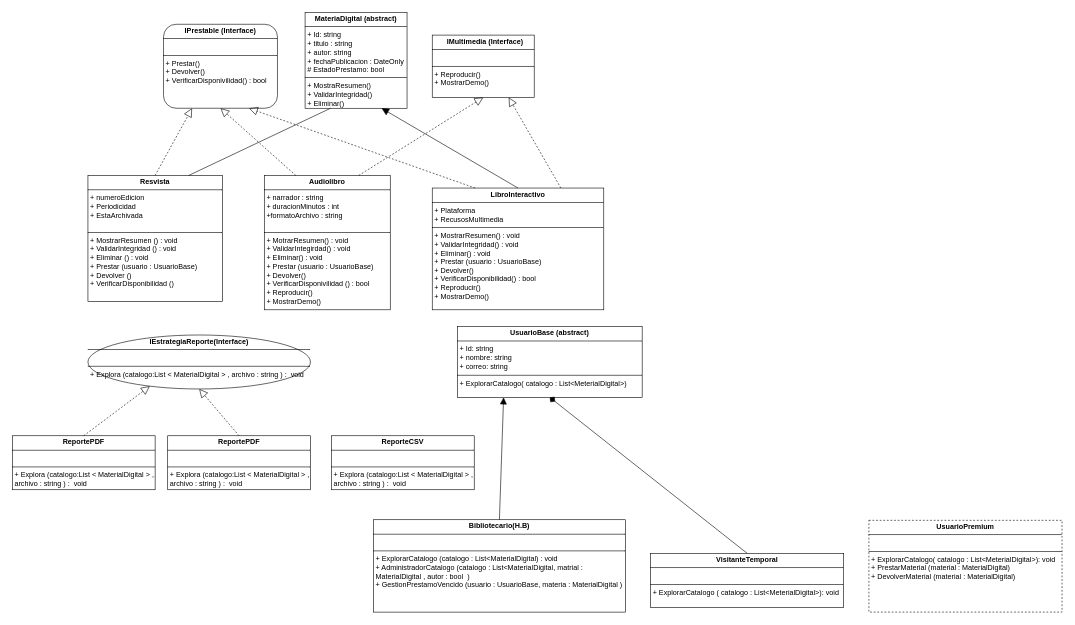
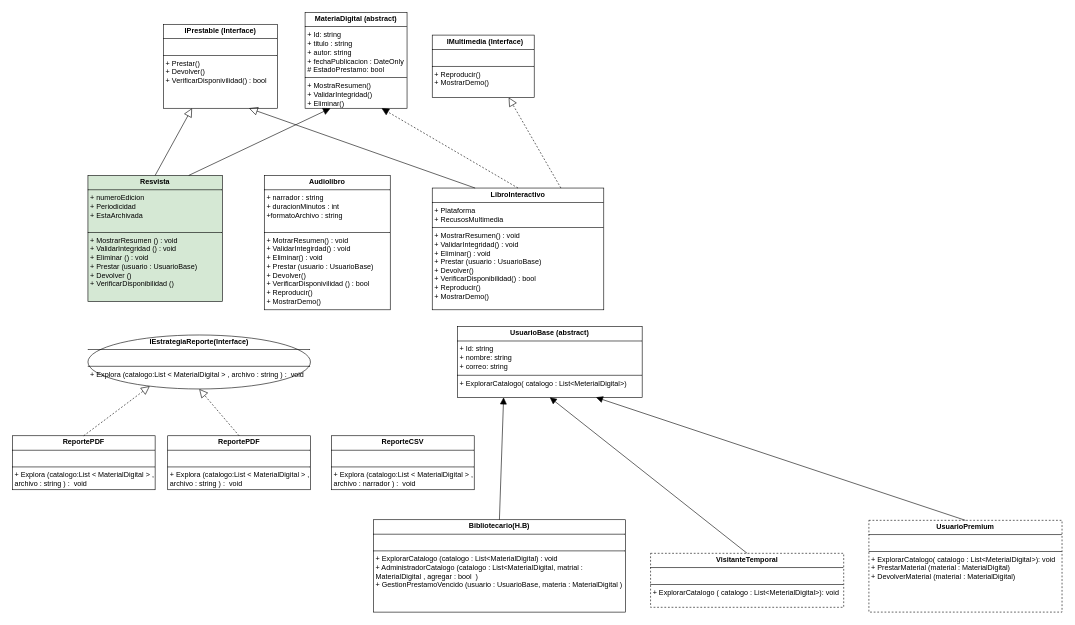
- <mxCell id="2" value="&lt;p style=&quot;margin:0px;margin-top:4px;text-align:center;&quot;&gt;&lt;b&gt;&lt;font style=&quot;vertical-align: inherit;&quot;&gt;&lt;font style=&quot;vertical-align: inherit;&quot;&gt;&lt;font style=&quot;vertical-align: inherit;&quot;&gt;&lt;font style=&quot;vertical-align: inherit;&quot;&gt;&lt;font style=&quot;vertical-align: inherit;&quot;&gt;&lt;font style=&quot;vertical-align: inherit;&quot;&gt;IPrestable (Interface)&lt;/font&gt;&lt;/font&gt;&lt;/font&gt;&lt;/font&gt;&lt;/font&gt;&lt;/font&gt;&lt;/b&gt;&lt;/p&gt;&lt;hr size=&quot;1&quot; style=&quot;border-style:solid;&quot;&gt;&lt;p style=&quot;margin:0px;margin-left:4px;&quot;&gt;&lt;span style=&quot;background-color: transparent;&quot;&gt;&lt;font style=&quot;vertical-align: inherit;&quot;&gt;&lt;font style=&quot;vertical-align: inherit;&quot;&gt;&lt;br&gt;&lt;/font&gt;&lt;/font&gt;&lt;/span&gt;&lt;/p&gt;&lt;hr size=&quot;1&quot; style=&quot;border-style:solid;&quot;&gt;&lt;p style=&quot;margin:0px;margin-left:4px;&quot;&gt;&lt;font style=&quot;vertical-align: inherit;&quot;&gt;&lt;font style=&quot;vertical-align: inherit;&quot;&gt;&lt;font style=&quot;vertical-align: inherit;&quot;&gt;&lt;font style=&quot;vertical-align: inherit;&quot;&gt;+ Prestar()&lt;/font&gt;&lt;/font&gt;&lt;/font&gt;&lt;/font&gt;&lt;/p&gt;&lt;p style=&quot;margin:0px;margin-left:4px;&quot;&gt;&lt;font style=&quot;vertical-align: inherit;&quot;&gt;&lt;font style=&quot;vertical-align: inherit;&quot;&gt;&lt;font style=&quot;vertical-align: inherit;&quot;&gt;&lt;font style=&quot;vertical-align: inherit;&quot;&gt;&lt;font style=&quot;vertical-align: inherit;&quot;&gt;&lt;font style=&quot;vertical-align: inherit;&quot;&gt;+ Devolver()&lt;/font&gt;&lt;/font&gt;&lt;/font&gt;&lt;/font&gt;&lt;/font&gt;&lt;/font&gt;&lt;/p&gt;&lt;p style=&quot;margin:0px;margin-left:4px;&quot;&gt;&lt;font style=&quot;vertical-align: inherit;&quot;&gt;&lt;font style=&quot;vertical-align: inherit;&quot;&gt;&lt;font style=&quot;vertical-align: inherit;&quot;&gt;&lt;font style=&quot;vertical-align: inherit;&quot;&gt;&lt;font style=&quot;vertical-align: inherit;&quot;&gt;&lt;font style=&quot;vertical-align: inherit;&quot;&gt;&lt;font style=&quot;vertical-align: inherit;&quot;&gt;&lt;font style=&quot;vertical-align: inherit;&quot;&gt;+ VerificarDisponivilidad() : bool&lt;/font&gt;&lt;/font&gt;&lt;/font&gt;&lt;/font&gt;&lt;/font&gt;&lt;/font&gt;&lt;/font&gt;&lt;/font&gt;&lt;/p&gt;" style="verticalAlign=top;align=left;overflow=fill;html=1;whiteSpace=wrap;rounded=1;" vertex="1" parent="1"><mxGeometry x="272" y="40" width="190" height="140" as="geometry" /></mxCell>
+ <mxCell id="2" value="&lt;p style=&quot;margin:0px;margin-top:4px;text-align:center;&quot;&gt;&lt;b&gt;&lt;font style=&quot;vertical-align: inherit;&quot;&gt;&lt;font style=&quot;vertical-align: inherit;&quot;&gt;&lt;font style=&quot;vertical-align: inherit;&quot;&gt;&lt;font style=&quot;vertical-align: inherit;&quot;&gt;&lt;font style=&quot;vertical-align: inherit;&quot;&gt;&lt;font style=&quot;vertical-align: inherit;&quot;&gt;IPrestable (Interface)&lt;/font&gt;&lt;/font&gt;&lt;/font&gt;&lt;/font&gt;&lt;/font&gt;&lt;/font&gt;&lt;/b&gt;&lt;/p&gt;&lt;hr size=&quot;1&quot; style=&quot;border-style:solid;&quot;&gt;&lt;p style=&quot;margin:0px;margin-left:4px;&quot;&gt;&lt;span style=&quot;background-color: transparent;&quot;&gt;&lt;font style=&quot;vertical-align: inherit;&quot;&gt;&lt;font style=&quot;vertical-align: inherit;&quot;&gt;&lt;br&gt;&lt;/font&gt;&lt;/font&gt;&lt;/span&gt;&lt;/p&gt;&lt;hr size=&quot;1&quot; style=&quot;border-style:solid;&quot;&gt;&lt;p style=&quot;margin:0px;margin-left:4px;&quot;&gt;&lt;font style=&quot;vertical-align: inherit;&quot;&gt;&lt;font style=&quot;vertical-align: inherit;&quot;&gt;&lt;font style=&quot;vertical-align: inherit;&quot;&gt;&lt;font style=&quot;vertical-align: inherit;&quot;&gt;+ Prestar()&lt;/font&gt;&lt;/font&gt;&lt;/font&gt;&lt;/font&gt;&lt;/p&gt;&lt;p style=&quot;margin:0px;margin-left:4px;&quot;&gt;&lt;font style=&quot;vertical-align: inherit;&quot;&gt;&lt;font style=&quot;vertical-align: inherit;&quot;&gt;&lt;font style=&quot;vertical-align: inherit;&quot;&gt;&lt;font style=&quot;vertical-align: inherit;&quot;&gt;&lt;font style=&quot;vertical-align: inherit;&quot;&gt;&lt;font style=&quot;vertical-align: inherit;&quot;&gt;+ Devolver()&lt;/font&gt;&lt;/font&gt;&lt;/font&gt;&lt;/font&gt;&lt;/font&gt;&lt;/font&gt;&lt;/p&gt;&lt;p style=&quot;margin:0px;margin-left:4px;&quot;&gt;&lt;font style=&quot;vertical-align: inherit;&quot;&gt;&lt;font style=&quot;vertical-align: inherit;&quot;&gt;&lt;font style=&quot;vertical-align: inherit;&quot;&gt;&lt;font style=&quot;vertical-align: inherit;&quot;&gt;&lt;font style=&quot;vertical-align: inherit;&quot;&gt;&lt;font style=&quot;vertical-align: inherit;&quot;&gt;&lt;font style=&quot;vertical-align: inherit;&quot;&gt;&lt;font style=&quot;vertical-align: inherit;&quot;&gt;+ VerificarDisponivilidad() : bool&lt;/font&gt;&lt;/font&gt;&lt;/font&gt;&lt;/font&gt;&lt;/font&gt;&lt;/font&gt;&lt;/font&gt;&lt;/font&gt;&lt;/p&gt;" style="verticalAlign=top;align=left;overflow=fill;html=1;whiteSpace=wrap;" vertex="1" parent="1"><mxGeometry x="272" y="40" width="190" height="140" as="geometry" /></mxCell>
- <mxCell id="24" value="" style="endArrow=none;html=1;rounded=0;exitX=0.75;exitY=0;exitDx=0;exitDy=0;entryX=0.25;entryY=1;entryDx=0;entryDy=0;endFill=1;strokeWidth=1;endSize=10;" edge="1" parent="1" source="15" target="5"><mxGeometry width="50" height="50" relative="1" as="geometry"><mxPoint x="524" y="268" as="sourcePoint" /><mxPoint x="600" y="124" as="targetPoint" /></mxGeometry></mxCell>
+ <mxCell id="24" value="" style="endArrow=block;html=1;rounded=0;exitX=0.75;exitY=0;exitDx=0;exitDy=0;entryX=0.25;entryY=1;entryDx=0;entryDy=0;endFill=1;strokeWidth=1;endSize=10;" edge="1" parent="1" source="15" target="5"><mxGeometry width="50" height="50" relative="1" as="geometry"><mxPoint x="524" y="268" as="sourcePoint" /><mxPoint x="600" y="124" as="targetPoint" /></mxGeometry></mxCell>
- <mxCell id="17" value="" style="endArrow=block;dashed=1;endFill=0;endSize=12;html=1;rounded=0;entryX=0.5;entryY=1;entryDx=0;entryDy=0;exitX=0.75;exitY=0;exitDx=0;exitDy=0;" edge="1" parent="1" source="8" target="4"><mxGeometry width="160" relative="1" as="geometry"><mxPoint x="790" y="124" as="sourcePoint" /><mxPoint x="950" y="124" as="targetPoint" /></mxGeometry></mxCell>
- <mxCell id="18" value="" style="endArrow=block;dashed=1;endFill=0;endSize=12;html=1;rounded=0;entryX=0.5;entryY=1;entryDx=0;entryDy=0;exitX=0.25;exitY=0;exitDx=0;exitDy=0;" edge="1" parent="1" source="8" target="2"><mxGeometry width="160" relative="1" as="geometry"><mxPoint x="790" y="124" as="sourcePoint" /><mxPoint x="950" y="124" as="targetPoint" /></mxGeometry></mxCell>
- <mxCell id="23" value="" style="endArrow=block;dashed=1;endFill=0;endSize=12;html=1;rounded=0;entryX=0.25;entryY=1;entryDx=0;entryDy=0;exitX=0.5;exitY=0;exitDx=0;exitDy=0;" edge="1" parent="1" source="15" target="2"><mxGeometry width="160" relative="1" as="geometry"><mxPoint x="565" y="254" as="sourcePoint" /><mxPoint x="244" y="110" as="targetPoint" /></mxGeometry></mxCell>
+ <mxCell id="23" value="" style="endArrow=block;dashed=0;endFill=0;endSize=12;html=1;rounded=0;entryX=0.25;entryY=1;entryDx=0;entryDy=0;exitX=0.5;exitY=0;exitDx=0;exitDy=0;" edge="1" parent="1" source="15" target="2"><mxGeometry width="160" relative="1" as="geometry"><mxPoint x="565" y="254" as="sourcePoint" /><mxPoint x="244" y="110" as="targetPoint" /></mxGeometry></mxCell>
- <mxCell id="21" value="" style="endArrow=block;dashed=1;endFill=0;endSize=12;html=1;rounded=0;entryX=0.75;entryY=1;entryDx=0;entryDy=0;exitX=0.25;exitY=0;exitDx=0;exitDy=0;" edge="1" parent="1" source="14" target="2"><mxGeometry width="160" relative="1" as="geometry"><mxPoint x="832" y="222" as="sourcePoint" /><mxPoint x="832" y="138" as="targetPoint" /></mxGeometry></mxCell>
+ <mxCell id="21" value="" style="endArrow=block;dashed=0;endFill=0;endSize=12;html=1;rounded=0;entryX=0.75;entryY=1;entryDx=0;entryDy=0;exitX=0.25;exitY=0;exitDx=0;exitDy=0;" edge="1" parent="1" source="14" target="2"><mxGeometry width="160" relative="1" as="geometry"><mxPoint x="832" y="222" as="sourcePoint" /><mxPoint x="832" y="138" as="targetPoint" /></mxGeometry></mxCell>
- <mxCell id="22" value="" style="endArrow=block;html=1;rounded=0;exitX=0.5;exitY=0;exitDx=0;exitDy=0;entryX=0.75;entryY=1;entryDx=0;entryDy=0;endFill=1;strokeWidth=1;endSize=10;" edge="1" parent="1" source="14" target="5"><mxGeometry width="50" height="50" relative="1" as="geometry"><mxPoint x="664" y="254" as="sourcePoint" /><mxPoint x="740" y="110" as="targetPoint" /></mxGeometry></mxCell>
+ <mxCell id="22" value="" style="endArrow=block;html=1;rounded=0;exitX=0.5;exitY=0;exitDx=0;exitDy=0;entryX=0.75;entryY=1;entryDx=0;entryDy=0;endFill=1;strokeWidth=1;endSize=10;dashed=1;" edge="1" parent="1" source="14" target="5"><mxGeometry width="50" height="50" relative="1" as="geometry"><mxPoint x="664" y="254" as="sourcePoint" /><mxPoint x="740" y="110" as="targetPoint" /></mxGeometry></mxCell>
- <mxCell id="15" value="&lt;p style=&quot;margin:0px;margin-top:4px;text-align:center;&quot;&gt;&lt;b&gt;Resvista&lt;/b&gt;&lt;/p&gt;&lt;hr size=&quot;1&quot; style=&quot;border-style:solid;&quot;&gt;&lt;p style=&quot;margin:0px;margin-left:4px;&quot;&gt;+ numeroEdicion&lt;/p&gt;&lt;p style=&quot;margin:0px;margin-left:4px;&quot;&gt;+ Periodicidad&lt;/p&gt;&lt;p style=&quot;margin:0px;margin-left:4px;&quot;&gt;+ EstaArchivada&lt;/p&gt;&lt;p style=&quot;margin:0px;margin-left:4px;&quot;&gt;&lt;br&gt;&lt;/p&gt;&lt;hr size=&quot;1&quot; style=&quot;border-style:solid;&quot;&gt;&lt;p style=&quot;margin:0px;margin-left:4px;&quot;&gt;+ MostrarResumen () : void&lt;/p&gt;&lt;p style=&quot;margin:0px;margin-left:4px;&quot;&gt;+ ValidarIntegridad () : void&lt;/p&gt;&lt;p style=&quot;margin:0px;margin-left:4px;&quot;&gt;+ Eliminar () : void&amp;nbsp;&lt;/p&gt;&lt;p style=&quot;margin:0px;margin-left:4px;&quot;&gt;+ Prestar (usuario : UsuarioBase)&lt;/p&gt;&lt;p style=&quot;margin:0px;margin-left:4px;&quot;&gt;+ Devolver ()&lt;/p&gt;&lt;p style=&quot;margin:0px;margin-left:4px;&quot;&gt;+ VerificarDisponibilidad ()&lt;/p&gt;" style="verticalAlign=top;align=left;overflow=fill;html=1;whiteSpace=wrap;" vertex="1" parent="1"><mxGeometry x="146" y="292" width="224" height="210" as="geometry" /></mxCell>
+ <mxCell id="15" value="&lt;p style=&quot;margin:0px;margin-top:4px;text-align:center;&quot;&gt;&lt;b&gt;Resvista&lt;/b&gt;&lt;/p&gt;&lt;hr size=&quot;1&quot; style=&quot;border-style:solid;&quot;&gt;&lt;p style=&quot;margin:0px;margin-left:4px;&quot;&gt;+ numeroEdicion&lt;/p&gt;&lt;p style=&quot;margin:0px;margin-left:4px;&quot;&gt;+ Periodicidad&lt;/p&gt;&lt;p style=&quot;margin:0px;margin-left:4px;&quot;&gt;+ EstaArchivada&lt;/p&gt;&lt;p style=&quot;margin:0px;margin-left:4px;&quot;&gt;&lt;br&gt;&lt;/p&gt;&lt;hr size=&quot;1&quot; style=&quot;border-style:solid;&quot;&gt;&lt;p style=&quot;margin:0px;margin-left:4px;&quot;&gt;+ MostrarResumen () : void&lt;/p&gt;&lt;p style=&quot;margin:0px;margin-left:4px;&quot;&gt;+ ValidarIntegridad () : void&lt;/p&gt;&lt;p style=&quot;margin:0px;margin-left:4px;&quot;&gt;+ Eliminar () : void&amp;nbsp;&lt;/p&gt;&lt;p style=&quot;margin:0px;margin-left:4px;&quot;&gt;+ Prestar (usuario : UsuarioBase)&lt;/p&gt;&lt;p style=&quot;margin:0px;margin-left:4px;&quot;&gt;+ Devolver ()&lt;/p&gt;&lt;p style=&quot;margin:0px;margin-left:4px;&quot;&gt;+ VerificarDisponibilidad ()&lt;/p&gt;" style="verticalAlign=top;align=left;overflow=fill;html=1;whiteSpace=wrap;fillColor=#d5e8d4;" vertex="1" parent="1"><mxGeometry x="146" y="292" width="224" height="210" as="geometry" /></mxCell>
- <mxCell id="16" value="" style="html=1;verticalAlign=bottom;endArrow=diamond;curved=0;rounded=0;exitX=0.5;exitY=0;exitDx=0;exitDy=0;entryX=0.5;entryY=1;entryDx=0;entryDy=0;endFill=1;strokeWidth=1;endSize=9;" edge="1" parent="1" source="7" target="3"><mxGeometry width="80" relative="1" as="geometry"><mxPoint x="3396" y="663" as="sourcePoint" /><mxPoint x="3212" y="516" as="targetPoint" /></mxGeometry></mxCell>
+ <mxCell id="16" value="" style="html=1;verticalAlign=bottom;endArrow=block;curved=0;rounded=0;exitX=0.5;exitY=0;exitDx=0;exitDy=0;entryX=0.5;entryY=1;entryDx=0;entryDy=0;endFill=1;strokeWidth=1;endSize=9;" edge="1" parent="1" source="7" target="3"><mxGeometry width="80" relative="1" as="geometry"><mxPoint x="3396" y="663" as="sourcePoint" /><mxPoint x="3212" y="516" as="targetPoint" /></mxGeometry></mxCell>
- <mxCell id="13" value="&lt;p style=&quot;margin:0px;margin-top:4px;text-align:center;&quot;&gt;&lt;b&gt;ReporteCSV&lt;/b&gt;&lt;/p&gt;&lt;hr size=&quot;1&quot; style=&quot;border-style:solid;&quot;&gt;&lt;p style=&quot;margin:0px;margin-left:4px;&quot;&gt;&lt;br&gt;&lt;/p&gt;&lt;hr size=&quot;1&quot; style=&quot;border-style:solid;&quot;&gt;&lt;p style=&quot;margin:0px;margin-left:4px;&quot;&gt;+ Explora (catalogo:List &amp;lt; MaterialDigital &amp;gt; , archivo : string ) :&amp;nbsp; void&lt;/p&gt;" style="verticalAlign=top;align=left;overflow=fill;html=1;whiteSpace=wrap;" vertex="1" parent="1"><mxGeometry x="552" y="726" width="238" height="90" as="geometry" /></mxCell>
+ <mxCell id="13" value="&lt;p style=&quot;margin:0px;margin-top:4px;text-align:center;&quot;&gt;&lt;b&gt;ReporteCSV&lt;/b&gt;&lt;/p&gt;&lt;hr size=&quot;1&quot; style=&quot;border-style:solid;&quot;&gt;&lt;p style=&quot;margin:0px;margin-left:4px;&quot;&gt;&lt;br&gt;&lt;/p&gt;&lt;hr size=&quot;1&quot; style=&quot;border-style:solid;&quot;&gt;&lt;p style=&quot;margin:0px;margin-left:4px;&quot;&gt;+ Explora (catalogo:List &amp;lt; MaterialDigital &amp;gt; , archivo : narrador ) :&amp;nbsp; void&lt;/p&gt;" style="verticalAlign=top;align=left;overflow=fill;html=1;whiteSpace=wrap;" vertex="1" parent="1"><mxGeometry x="552" y="726" width="238" height="90" as="geometry" /></mxCell>
+ <mxCell id="25" value="" style="html=1;verticalAlign=bottom;endArrow=block;curved=0;rounded=0;exitX=0.5;exitY=0;exitDx=0;exitDy=0;entryX=0.75;entryY=1;entryDx=0;entryDy=0;endFill=1;strokeWidth=1;endSize=9;" edge="1" parent="1" source="6" target="3"><mxGeometry width="80" relative="1" as="geometry"><mxPoint x="1988" y="288" as="sourcePoint" /><mxPoint x="1910" y="26" as="targetPoint" /></mxGeometry></mxCell>
- <mxCell id="9" value="&lt;p style=&quot;margin:0px;margin-top:4px;text-align:center;&quot;&gt;&lt;b&gt;Bibliotecario(H.B)&lt;/b&gt;&lt;/p&gt;&lt;hr size=&quot;1&quot; style=&quot;border-style:solid;&quot;&gt;&lt;p style=&quot;margin:0px;margin-left:4px;&quot;&gt;&lt;br&gt;&lt;/p&gt;&lt;hr size=&quot;1&quot; style=&quot;border-style:solid;&quot;&gt;&lt;p style=&quot;margin:0px;margin-left:4px;&quot;&gt;+ ExplorarCatalogo (catalogo : List&amp;lt;MaterialDigital) : void&lt;/p&gt;&lt;p style=&quot;margin:0px;margin-left:4px;&quot;&gt;+ AdministradorCatalogo (catalogo :&amp;nbsp;&lt;span style=&quot;background-color: transparent; color: light-dark(rgb(0, 0, 0), rgb(255, 255, 255));&quot;&gt;List&amp;lt;MaterialDigital, matrial : MaterialDigital , autor : bool&amp;nbsp;&lt;/span&gt;&lt;span style=&quot;background-color: transparent; color: light-dark(rgb(0, 0, 0), rgb(255, 255, 255));&quot;&gt;&amp;nbsp;)&lt;/span&gt;&lt;/p&gt;&lt;p style=&quot;margin:0px;margin-left:4px;&quot;&gt;&lt;span style=&quot;background-color: transparent; color: light-dark(rgb(0, 0, 0), rgb(255, 255, 255));&quot;&gt;+ GestionPrestamoVencido (usuario : UsuarioBase, materia : MaterialDigital )&lt;/span&gt;&lt;/p&gt;" style="verticalAlign=top;align=left;overflow=fill;html=1;whiteSpace=wrap;" vertex="1" parent="1"><mxGeometry x="622" y="866" width="420" height="154" as="geometry" /></mxCell>
+ <mxCell id="9" value="&lt;p style=&quot;margin:0px;margin-top:4px;text-align:center;&quot;&gt;&lt;b&gt;Bibliotecario(H.B)&lt;/b&gt;&lt;/p&gt;&lt;hr size=&quot;1&quot; style=&quot;border-style:solid;&quot;&gt;&lt;p style=&quot;margin:0px;margin-left:4px;&quot;&gt;&lt;br&gt;&lt;/p&gt;&lt;hr size=&quot;1&quot; style=&quot;border-style:solid;&quot;&gt;&lt;p style=&quot;margin:0px;margin-left:4px;&quot;&gt;+ ExplorarCatalogo (catalogo : List&amp;lt;MaterialDigital) : void&lt;/p&gt;&lt;p style=&quot;margin:0px;margin-left:4px;&quot;&gt;+ AdministradorCatalogo (catalogo :&amp;nbsp;&lt;span style=&quot;background-color: transparent; color: light-dark(rgb(0, 0, 0), rgb(255, 255, 255));&quot;&gt;List&amp;lt;MaterialDigital, matrial : MaterialDigital , agregar : bool&amp;nbsp;&lt;/span&gt;&lt;span style=&quot;background-color: transparent; color: light-dark(rgb(0, 0, 0), rgb(255, 255, 255));&quot;&gt;&amp;nbsp;)&lt;/span&gt;&lt;/p&gt;&lt;p style=&quot;margin:0px;margin-left:4px;&quot;&gt;&lt;span style=&quot;background-color: transparent; color: light-dark(rgb(0, 0, 0), rgb(255, 255, 255));&quot;&gt;+ GestionPrestamoVencido (usuario : UsuarioBase, materia : MaterialDigital )&lt;/span&gt;&lt;/p&gt;" style="verticalAlign=top;align=left;overflow=fill;html=1;whiteSpace=wrap;" vertex="1" parent="1"><mxGeometry x="622" y="866" width="420" height="154" as="geometry" /></mxCell>
- <mxCell id="7" value="&lt;p style=&quot;margin:0px;margin-top:4px;text-align:center;&quot;&gt;&lt;b&gt;VisitanteTemporal&lt;/b&gt;&lt;/p&gt;&lt;hr size=&quot;1&quot; style=&quot;border-style:solid;&quot;&gt;&lt;p style=&quot;margin:0px;margin-left:4px;&quot;&gt;&lt;br&gt;&lt;/p&gt;&lt;hr size=&quot;1&quot; style=&quot;border-style:solid;&quot;&gt;&lt;p style=&quot;margin:0px;margin-left:4px;&quot;&gt;+ ExplorarCatalogo&amp;nbsp;&lt;span style=&quot;color: light-dark(rgb(0, 0, 0), rgb(255, 255, 255)); background-color: transparent;&quot;&gt;(&lt;/span&gt;&lt;span style=&quot;color: light-dark(rgb(0, 0, 0), rgb(255, 255, 255)); background-color: transparent;&quot;&gt;&amp;nbsp;&lt;/span&gt;&lt;span style=&quot;color: light-dark(rgb(0, 0, 0), rgb(255, 255, 255)); background-color: transparent;&quot;&gt;catalogo :&amp;nbsp;&lt;/span&gt;&lt;span style=&quot;color: light-dark(rgb(0, 0, 0), rgb(255, 255, 255)); background-color: transparent;&quot;&gt;List&amp;lt;MeterialDigital&amp;gt;&lt;/span&gt;&lt;span style=&quot;color: light-dark(rgb(0, 0, 0), rgb(255, 255, 255)); background-color: transparent;&quot;&gt;): void&lt;/span&gt;&lt;/p&gt;&lt;div&gt;&lt;span style=&quot;color: light-dark(rgb(0, 0, 0), rgb(255, 255, 255)); background-color: transparent;&quot;&gt;&lt;br&gt;&lt;/span&gt;&lt;/div&gt;" style="verticalAlign=top;align=left;overflow=fill;html=1;whiteSpace=wrap;" vertex="1" parent="1"><mxGeometry x="1084" y="922" width="322" height="90" as="geometry" /></mxCell>
+ <mxCell id="7" value="&lt;p style=&quot;margin:0px;margin-top:4px;text-align:center;&quot;&gt;&lt;b&gt;VisitanteTemporal&lt;/b&gt;&lt;/p&gt;&lt;hr size=&quot;1&quot; style=&quot;border-style:solid;&quot;&gt;&lt;p style=&quot;margin:0px;margin-left:4px;&quot;&gt;&lt;br&gt;&lt;/p&gt;&lt;hr size=&quot;1&quot; style=&quot;border-style:solid;&quot;&gt;&lt;p style=&quot;margin:0px;margin-left:4px;&quot;&gt;+ ExplorarCatalogo&amp;nbsp;&lt;span style=&quot;color: light-dark(rgb(0, 0, 0), rgb(255, 255, 255)); background-color: transparent;&quot;&gt;(&lt;/span&gt;&lt;span style=&quot;color: light-dark(rgb(0, 0, 0), rgb(255, 255, 255)); background-color: transparent;&quot;&gt;&amp;nbsp;&lt;/span&gt;&lt;span style=&quot;color: light-dark(rgb(0, 0, 0), rgb(255, 255, 255)); background-color: transparent;&quot;&gt;catalogo :&amp;nbsp;&lt;/span&gt;&lt;span style=&quot;color: light-dark(rgb(0, 0, 0), rgb(255, 255, 255)); background-color: transparent;&quot;&gt;List&amp;lt;MeterialDigital&amp;gt;&lt;/span&gt;&lt;span style=&quot;color: light-dark(rgb(0, 0, 0), rgb(255, 255, 255)); background-color: transparent;&quot;&gt;): void&lt;/span&gt;&lt;/p&gt;&lt;div&gt;&lt;span style=&quot;color: light-dark(rgb(0, 0, 0), rgb(255, 255, 255)); background-color: transparent;&quot;&gt;&lt;br&gt;&lt;/span&gt;&lt;/div&gt;" style="verticalAlign=top;align=left;overflow=fill;html=1;whiteSpace=wrap;dashed=1;" vertex="1" parent="1"><mxGeometry x="1084" y="922" width="322" height="90" as="geometry" /></mxCell>
